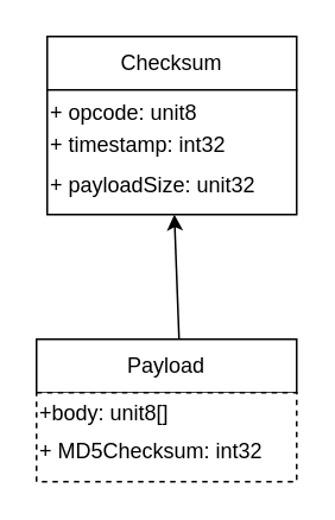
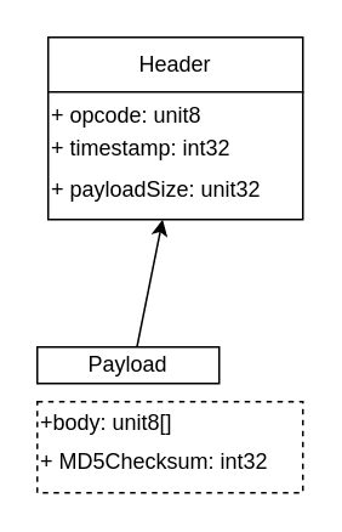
- <mxCell id="2" value="Checksum" style="rounded=0;whiteSpace=wrap;html=1;" vertex="1" parent="1"><mxGeometry x="26" y="20" width="140" height="30" as="geometry" /></mxCell>
+ <mxCell id="2" value="Header" style="rounded=0;whiteSpace=wrap;html=1;" vertex="1" parent="1"><mxGeometry x="26" y="20" width="140" height="30" as="geometry" /></mxCell>
- <mxCell id="4" value="Payload" style="rounded=0;whiteSpace=wrap;html=1;" vertex="1" parent="1"><mxGeometry x="20" y="190" width="146" height="30" as="geometry" /></mxCell>
+ <mxCell id="4" value="Payload" style="rounded=0;whiteSpace=wrap;html=1;" vertex="1" parent="1"><mxGeometry x="20" y="190" width="100" height="20" as="geometry" /></mxCell>
